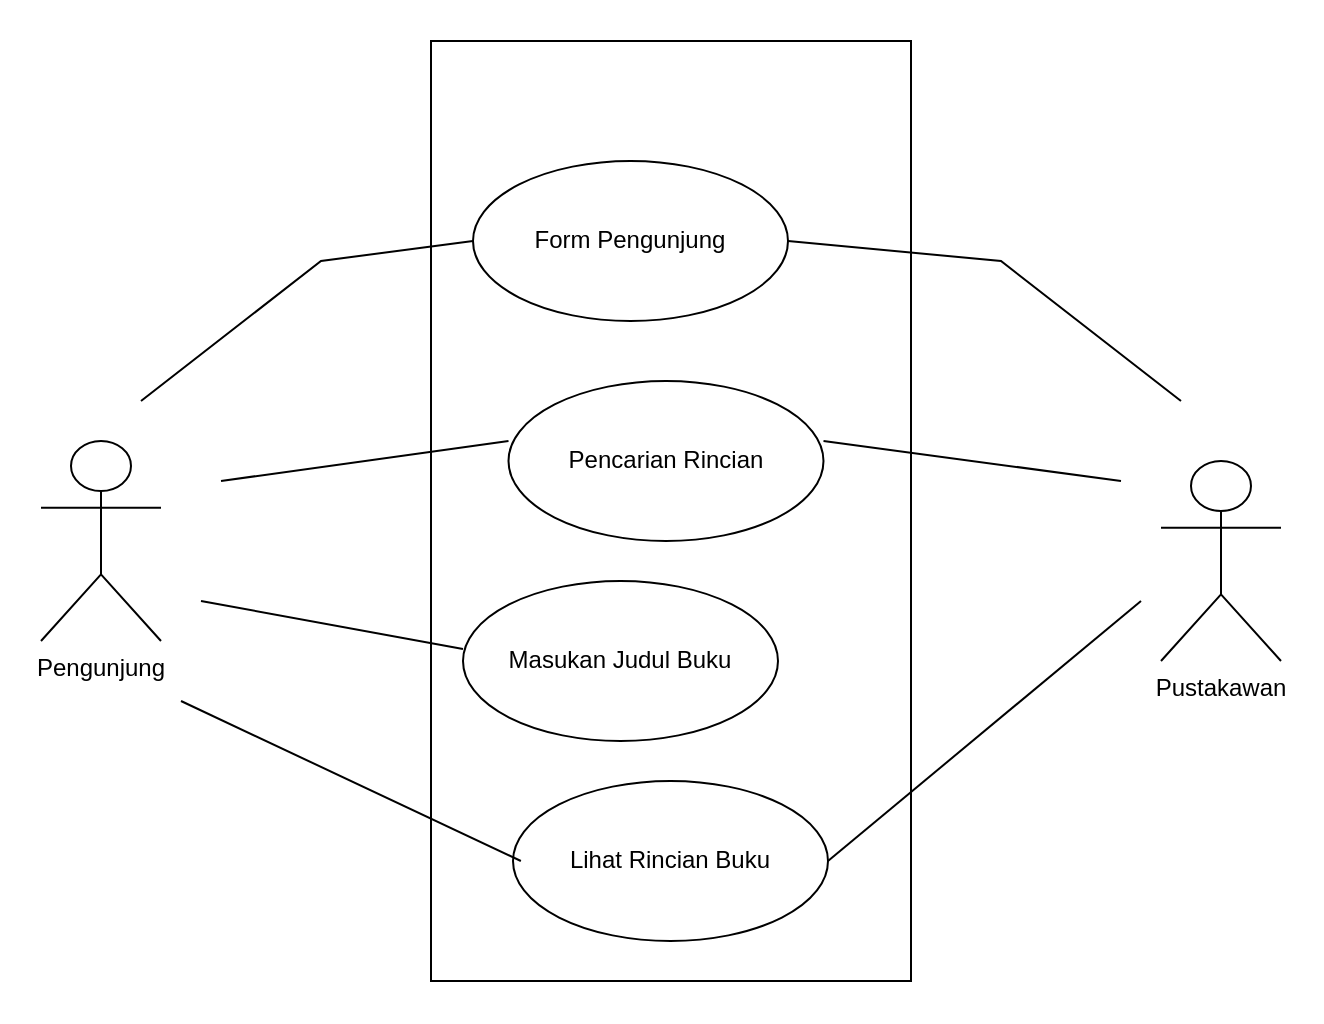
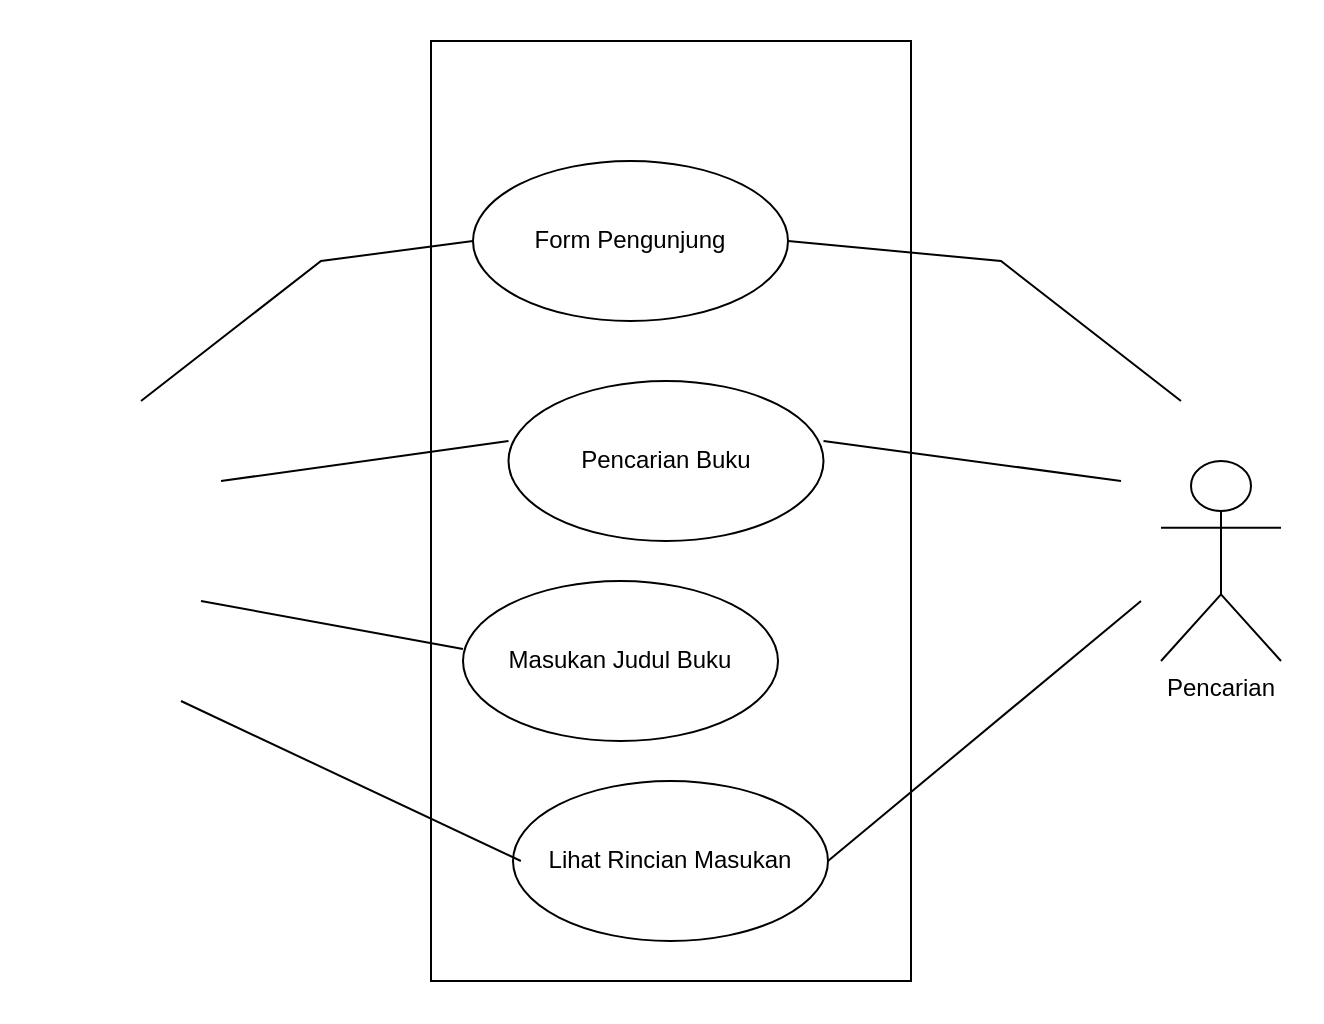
- <mxCell id="4" value="Pencarian Rincian" style="ellipse;whiteSpace=wrap;html=1;" vertex="1" parent="1"><mxGeometry x="253.75" y="190" width="157.5" height="80" as="geometry" /></mxCell>
+ <mxCell id="4" value="Pencarian Buku" style="ellipse;whiteSpace=wrap;html=1;" vertex="1" parent="1"><mxGeometry x="253.75" y="190" width="157.5" height="80" as="geometry" /></mxCell>
- <mxCell id="8" value="Pengunjung" style="shape=umlActor;verticalLabelPosition=bottom;verticalAlign=top;html=1;outlineConnect=0;" vertex="1" parent="1"><mxGeometry x="20" y="220" width="60" height="100" as="geometry" /></mxCell>
- <mxCell id="7" value="Pustakawan" style="shape=umlActor;verticalLabelPosition=bottom;verticalAlign=top;html=1;outlineConnect=0;" vertex="1" parent="1"><mxGeometry x="580" y="230" width="60" height="100" as="geometry" /></mxCell>
+ <mxCell id="7" value="Pencarian" style="shape=umlActor;verticalLabelPosition=bottom;verticalAlign=top;html=1;outlineConnect=0;" vertex="1" parent="1"><mxGeometry x="580" y="230" width="60" height="100" as="geometry" /></mxCell>
- <mxCell id="6" value="Lihat Rincian Buku" style="ellipse;whiteSpace=wrap;html=1;" vertex="1" parent="1"><mxGeometry x="256" y="390" width="157.5" height="80" as="geometry" /></mxCell>
+ <mxCell id="6" value="Lihat Rincian Masukan" style="ellipse;whiteSpace=wrap;html=1;" vertex="1" parent="1"><mxGeometry x="256" y="390" width="157.5" height="80" as="geometry" /></mxCell>
